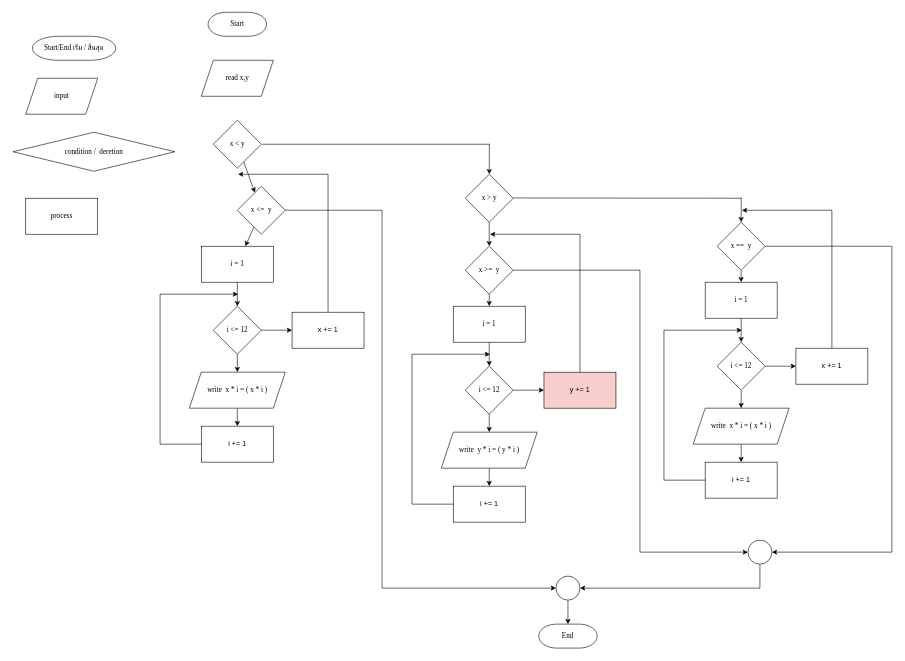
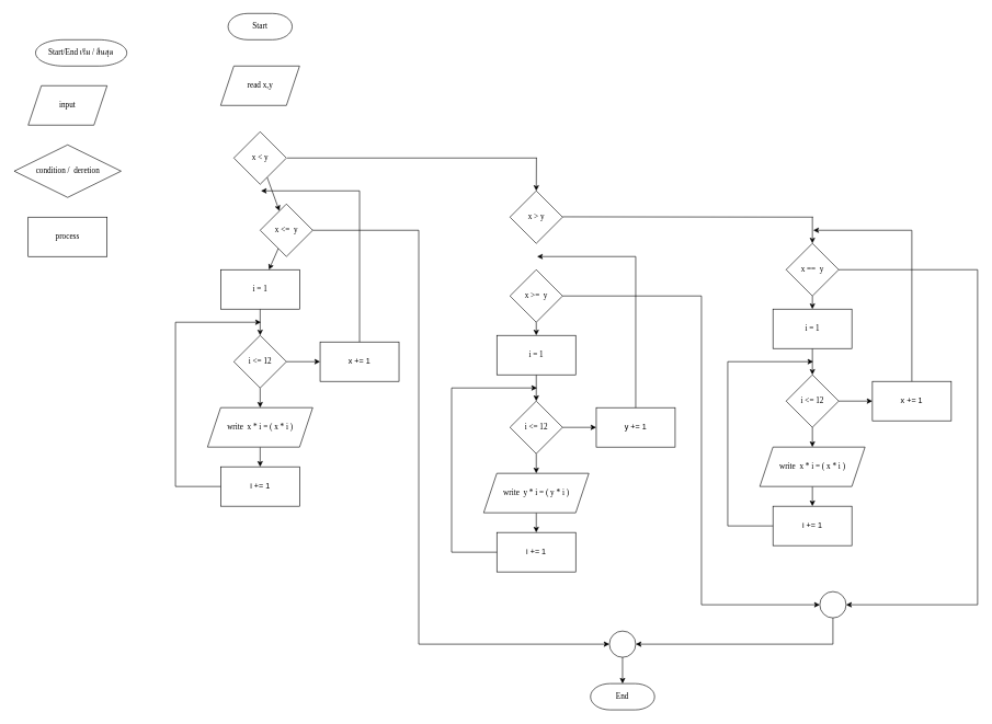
- <mxCell id="77" value="condition /&amp;nbsp; deretion" style="rhombus;whiteSpace=wrap;html=1;strokeWidth=1;fontFamily=Kanit;fontSource=https%3A%2F%2Ffonts.googleapis.com%2Fcss%3Ffamily%3DKanit;" vertex="1" parent="1"><mxGeometry x="20.75" y="220" width="270" height="65" as="geometry" /></mxCell>
+ <mxCell id="77" value="condition /&amp;nbsp; deretion" style="rhombus;whiteSpace=wrap;html=1;strokeWidth=1;fontFamily=Kanit;fontSource=https%3A%2F%2Ffonts.googleapis.com%2Fcss%3Ffamily%3DKanit;" vertex="1" parent="1"><mxGeometry x="20.75" y="220" width="162.5" height="80" as="geometry" /></mxCell>
- <mxCell id="39" value="" style="edgeStyle=none;html=1;fontFamily=Kanit;fontSource=https%3A%2F%2Ffonts.googleapis.com%2Fcss%3Ffamily%3DKanit;" parent="1" source="40" target="25" edge="1"><mxGeometry relative="1" as="geometry" /></mxCell>
- <mxCell id="35" value="y += 1" style="whiteSpace=wrap;html=1;fillColor=#f8cecc;" parent="1" vertex="1"><mxGeometry x="906" y="620" width="120" height="60" as="geometry" /></mxCell>
+ <mxCell id="35" value="y += 1" style="whiteSpace=wrap;html=1;" parent="1" vertex="1"><mxGeometry x="906" y="620" width="120" height="60" as="geometry" /></mxCell>
